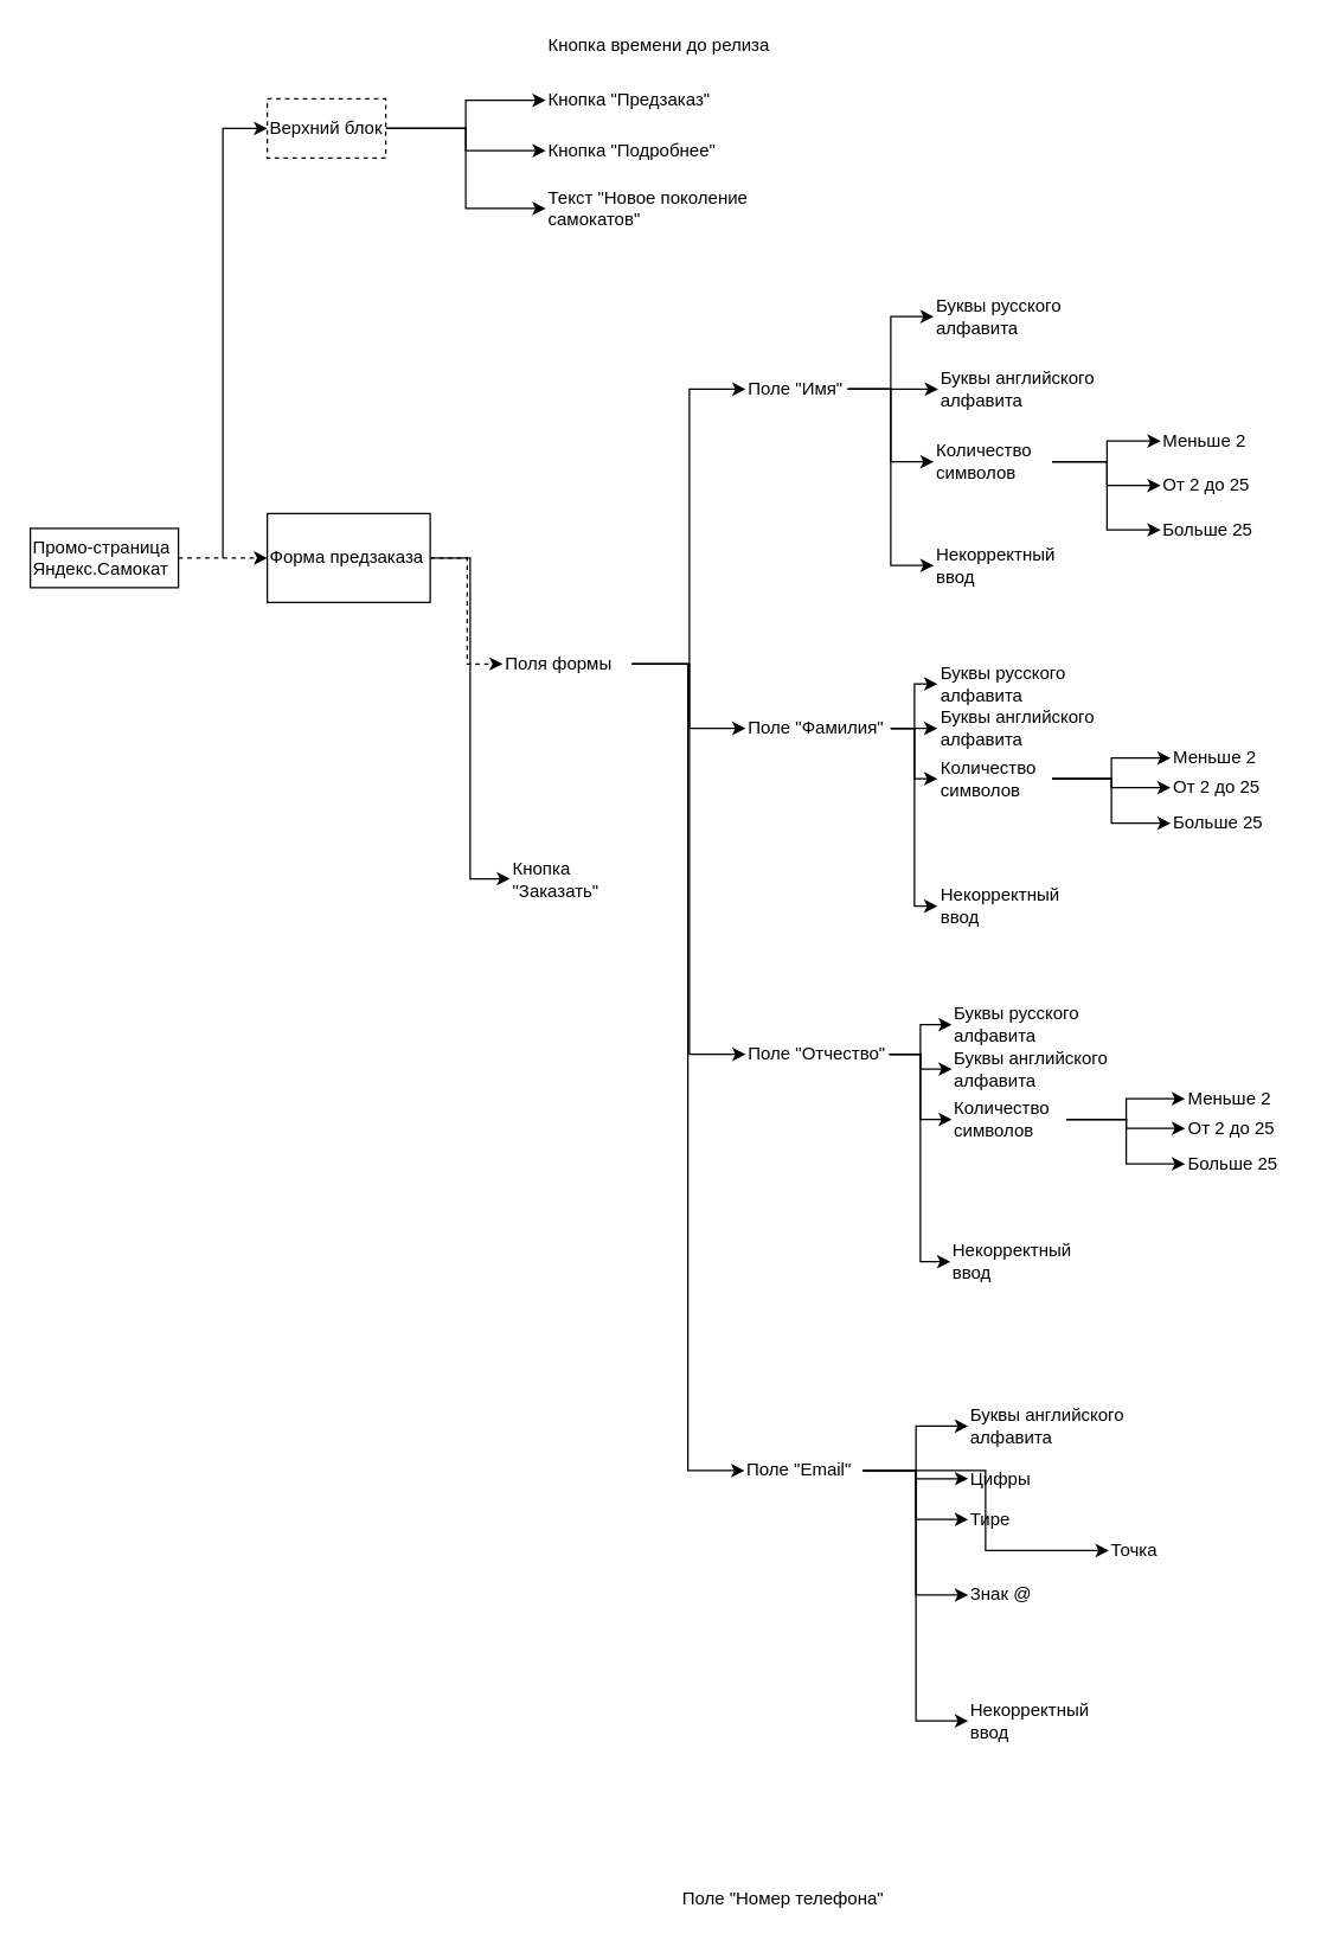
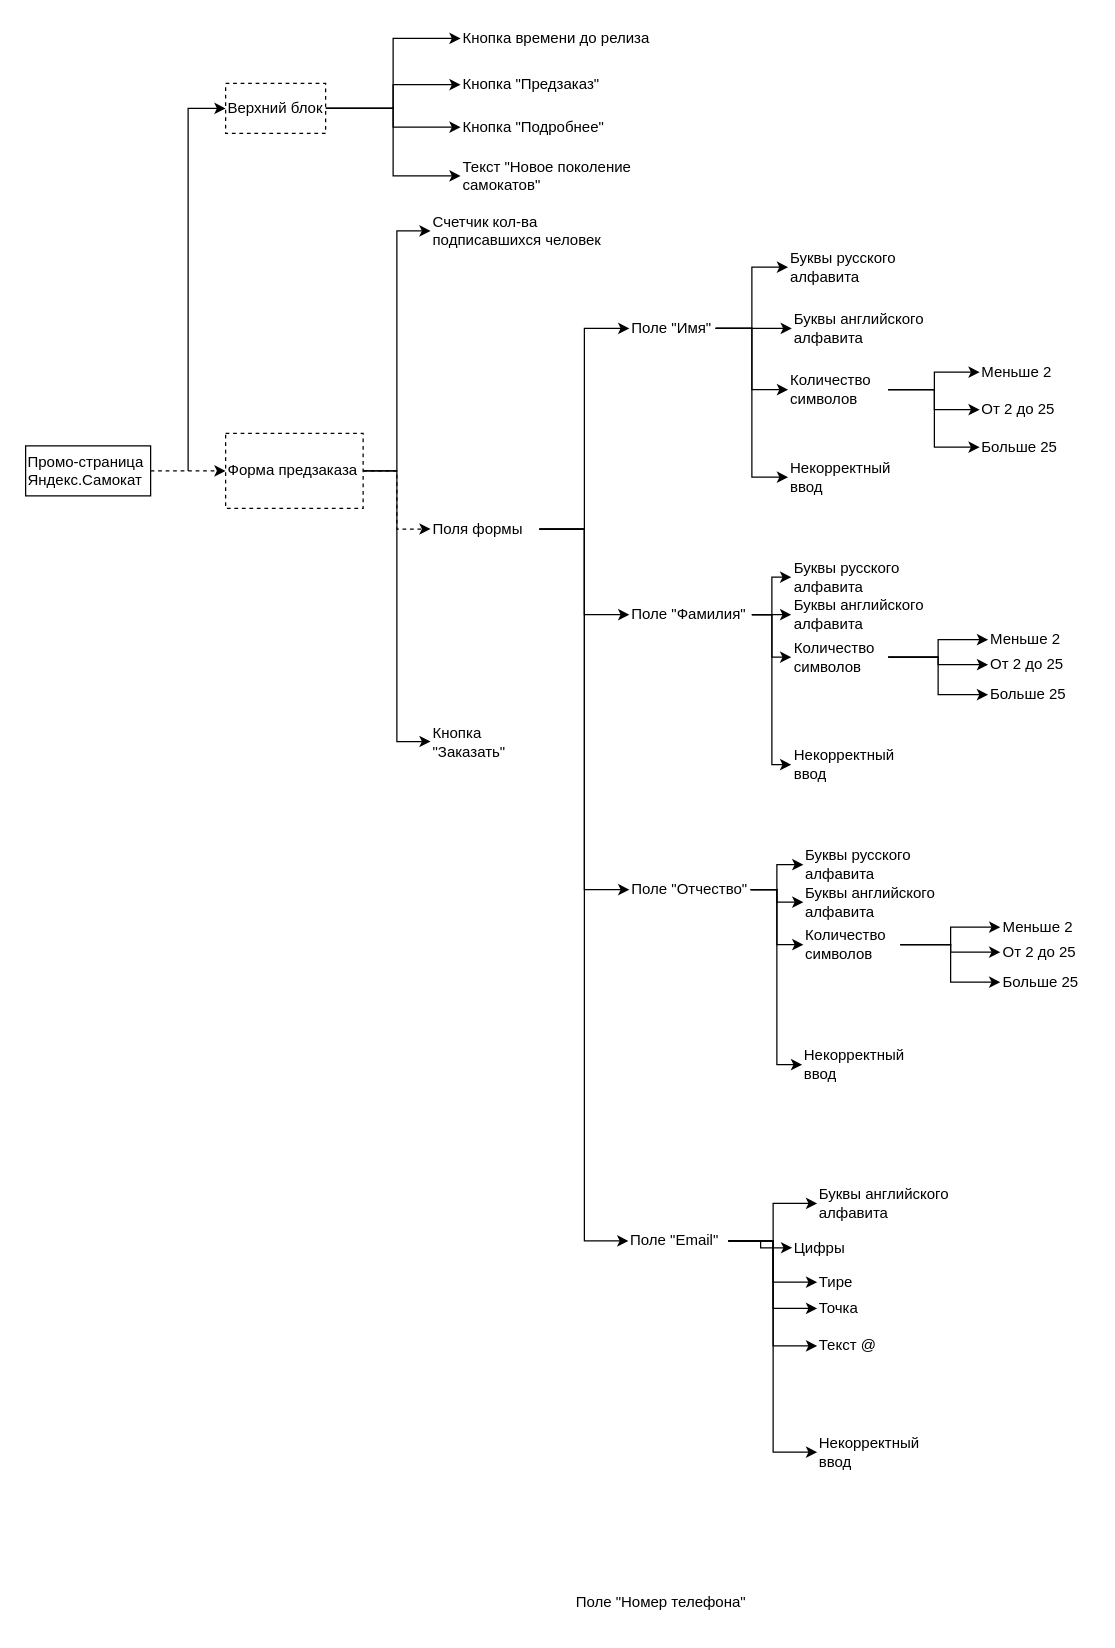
+ <mxCell id="9" style="edgeStyle=elbowEdgeStyle;rounded=0;orthogonalLoop=1;jettySize=auto;html=1;exitX=1;exitY=0.5;exitDx=0;exitDy=0;entryX=0;entryY=0.5;entryDx=0;entryDy=0;align=left;" edge="1" parent="1" source="13" target="14"><mxGeometry relative="1" as="geometry" /></mxCell>
+ <mxCell id="18" value="Счетчик кол-ва подписавшихся человек" style="text;html=1;strokeColor=none;fillColor=none;align=left;verticalAlign=middle;whiteSpace=wrap;rounded=0;" vertex="1" parent="1"><mxGeometry x="344" y="162" width="150" height="44" as="geometry" /></mxCell>
+ <mxCell id="4" style="edgeStyle=elbowEdgeStyle;rounded=0;orthogonalLoop=1;jettySize=auto;html=1;exitX=1;exitY=0.5;exitDx=0;exitDy=0;align=left;" edge="1" parent="1" source="7" target="18"><mxGeometry relative="1" as="geometry" /></mxCell>
- <mxCell id="7" value="Форма предзаказа" style="whiteSpace=wrap;html=1;align=left;" vertex="1" parent="1"><mxGeometry x="180" y="346" width="110" height="60" as="geometry" /></mxCell>
+ <mxCell id="7" value="Форма предзаказа" style="whiteSpace=wrap;html=1;align=left;dashed=1;" vertex="1" parent="1"><mxGeometry x="180" y="346" width="110" height="60" as="geometry" /></mxCell>
- <mxCell id="23" value="Поля формы" style="text;html=1;strokeColor=none;fillColor=none;align=left;verticalAlign=middle;whiteSpace=wrap;rounded=0;" vertex="1" parent="1"><mxGeometry x="339" y="433" width="87" height="29" as="geometry" /></mxCell>
+ <mxCell id="23" value="Поля формы" style="text;html=1;strokeColor=none;fillColor=none;align=left;verticalAlign=middle;whiteSpace=wrap;rounded=0;" vertex="1" parent="1"><mxGeometry x="344" y="408" width="87" height="29" as="geometry" /></mxCell>
- <mxCell id="76" value="Цифры" style="text;html=1;strokeColor=none;fillColor=none;align=left;verticalAlign=middle;whiteSpace=wrap;rounded=0;" vertex="1" parent="1"><mxGeometry x="653.25" y="988" width="60" height="19" as="geometry" /></mxCell>
+ <mxCell id="76" value="Цифры" style="text;html=1;strokeColor=none;fillColor=none;align=left;verticalAlign=middle;whiteSpace=wrap;rounded=0;" vertex="1" parent="1"><mxGeometry x="633.25" y="988" width="60" height="19" as="geometry" /></mxCell>
- <mxCell id="78" value="Точка" style="text;html=1;strokeColor=none;fillColor=none;align=left;verticalAlign=middle;whiteSpace=wrap;rounded=0;" vertex="1" parent="1"><mxGeometry x="748.25" y="1036" width="60" height="20" as="geometry" /></mxCell>
+ <mxCell id="78" value="Точка" style="text;html=1;strokeColor=none;fillColor=none;align=left;verticalAlign=middle;whiteSpace=wrap;rounded=0;" vertex="1" parent="1"><mxGeometry x="653.25" y="1036" width="60" height="20" as="geometry" /></mxCell>
- <mxCell id="79" value="Знак @" style="text;html=1;strokeColor=none;fillColor=none;align=left;verticalAlign=middle;whiteSpace=wrap;rounded=0;" vertex="1" parent="1"><mxGeometry x="653.25" y="1066" width="60" height="20" as="geometry" /></mxCell>
+ <mxCell id="79" value="Текст @" style="text;html=1;strokeColor=none;fillColor=none;align=left;verticalAlign=middle;whiteSpace=wrap;rounded=0;" vertex="1" parent="1"><mxGeometry x="653.25" y="1066" width="60" height="20" as="geometry" /></mxCell>
